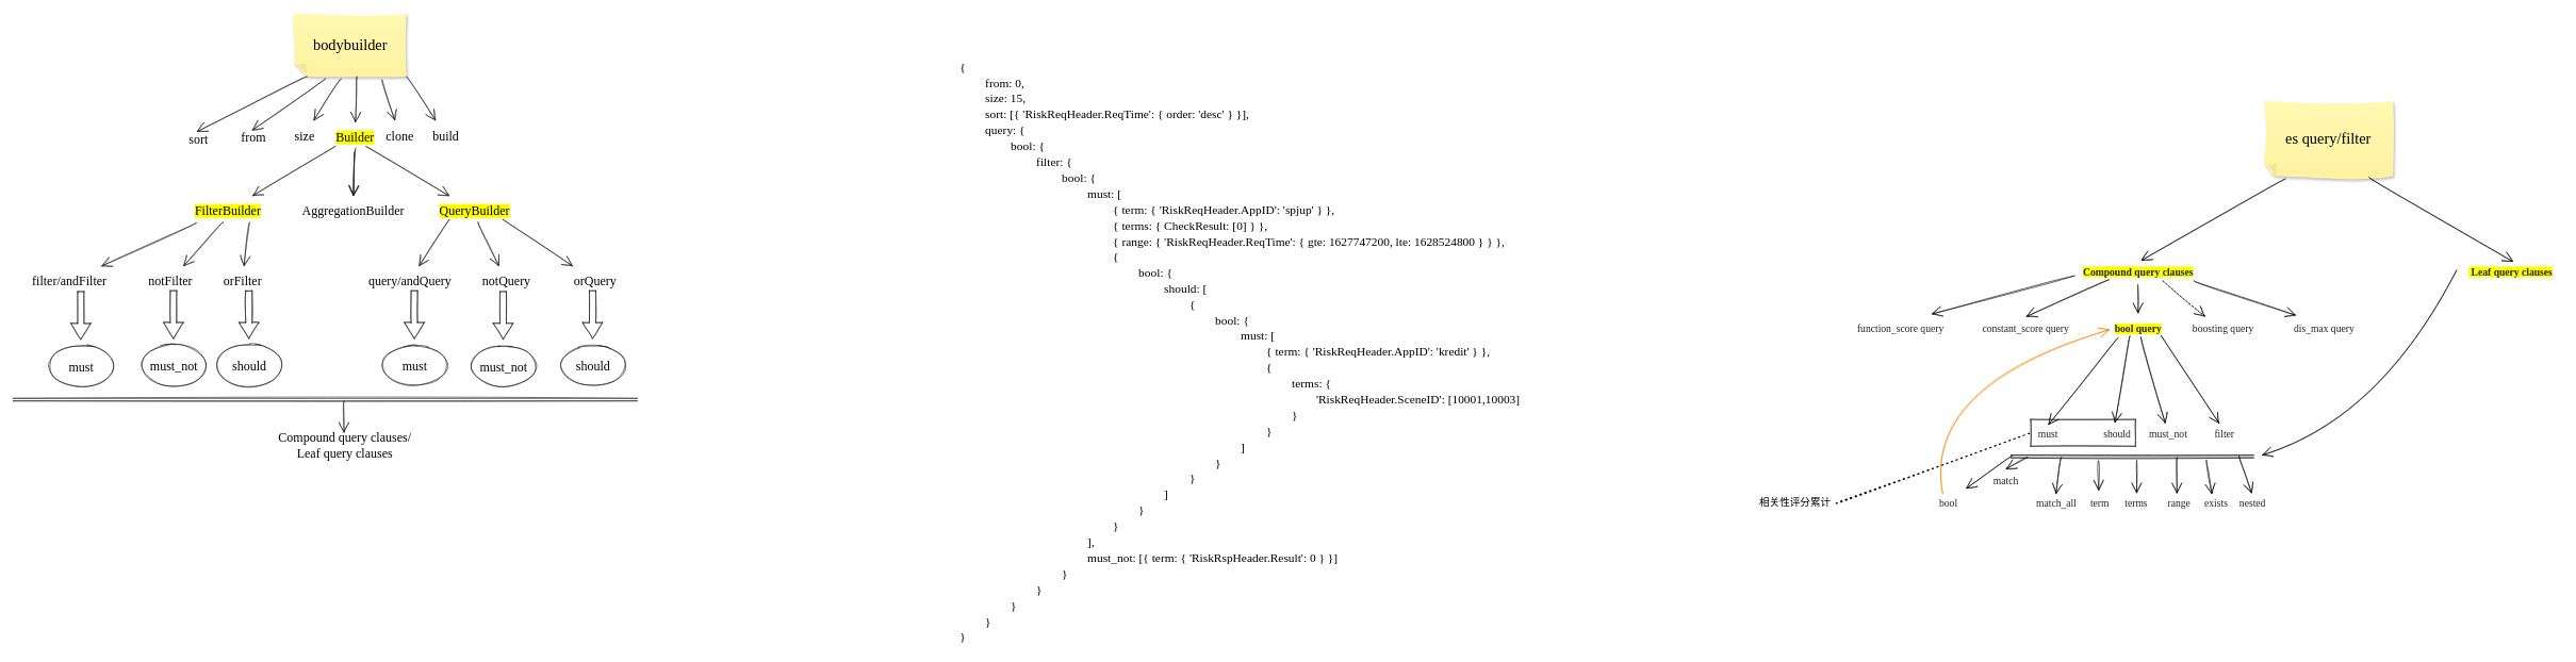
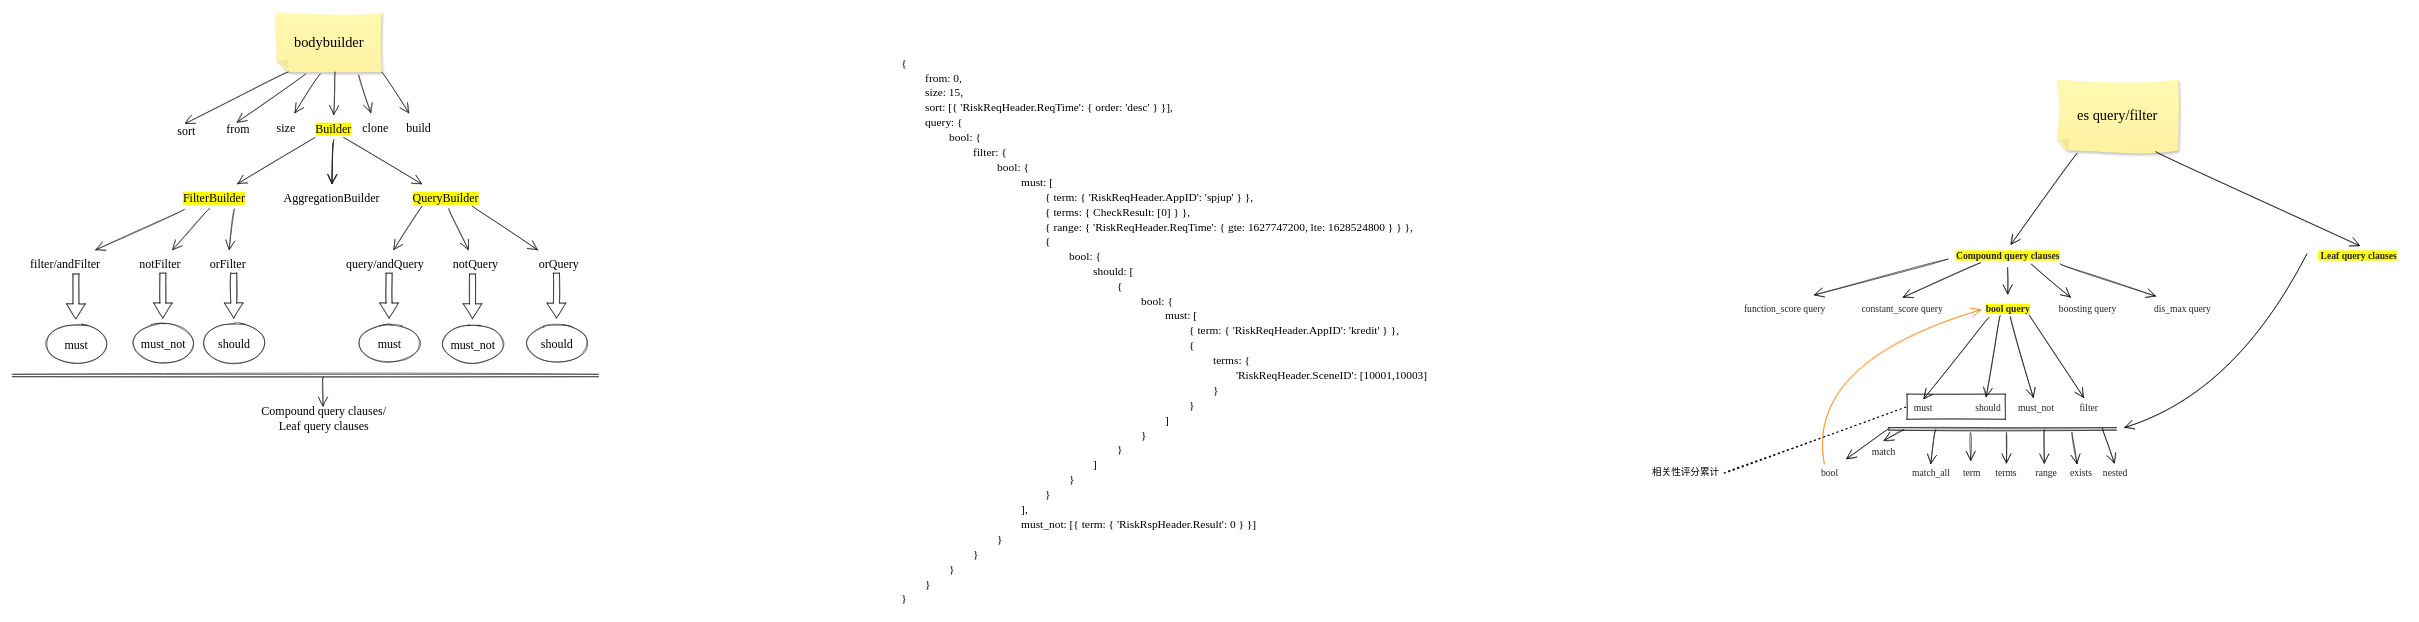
- <mxCell id="14" value="es query/filter" style="shape=note;whiteSpace=wrap;html=1;backgroundOutline=1;fontColor=#000000;darkOpacity=0.05;fillColor=#FFF9B2;strokeColor=none;fillStyle=solid;direction=west;gradientDirection=north;gradientColor=#FFF2A1;shadow=1;size=20;fontSize=24;pointerEvents=1;sketch=1;jiggle=2;hachureGap=4;fontFamily=Architects Daughter;fontSource=https%3A%2F%2Ffonts.googleapis.com%2Fcss%3Ffamily%3DArchitects%2BDaughter;" vertex="1" parent="1"><mxGeometry x="3543" y="157" width="202" height="118" as="geometry" /></mxCell>
+ <mxCell id="14" value="es query/filter" style="shape=note;whiteSpace=wrap;html=1;backgroundOutline=1;fontColor=#000000;darkOpacity=0.05;fillColor=#FFF9B2;strokeColor=none;fillStyle=solid;direction=west;gradientDirection=north;gradientColor=#FFF2A1;shadow=1;size=20;fontSize=24;pointerEvents=1;sketch=1;jiggle=2;hachureGap=4;fontFamily=Architects Daughter;fontSource=https%3A%2F%2Ffonts.googleapis.com%2Fcss%3Ffamily%3DArchitects%2BDaughter;" vertex="1" parent="1"><mxGeometry x="3428" y="132" width="202" height="118" as="geometry" /></mxCell>
- <mxCell id="6" value="" style="edgeStyle=none;curved=1;rounded=0;orthogonalLoop=1;jettySize=auto;html=1;endArrow=open;sourcePerimeterSpacing=8;targetPerimeterSpacing=8;fontSize=16;sketch=1;fontFamily=Architects Daughter;fontSource=https%3A%2F%2Ffonts.googleapis.com%2Fcss%3Ffamily%3DArchitects%2BDaughter;startSize=14;endSize=14;exitX=0.701;exitY=1.069;exitDx=0;exitDy=0;exitPerimeter=0;entryX=0.269;entryY=-0.069;entryDx=0;entryDy=0;entryPerimeter=0;dashed=1;" edge="1" parent="1" source="3" target="7"><mxGeometry width="120" relative="1" as="geometry"><mxPoint x="3390" y="464" as="sourcePoint" /><mxPoint x="3449" y="492" as="targetPoint" /><Array as="points" /></mxGeometry></mxCell>
+ <mxCell id="6" value="" style="edgeStyle=none;curved=1;rounded=0;orthogonalLoop=1;jettySize=auto;html=1;endArrow=open;sourcePerimeterSpacing=8;targetPerimeterSpacing=8;fontSize=16;sketch=1;fontFamily=Architects Daughter;fontSource=https%3A%2F%2Ffonts.googleapis.com%2Fcss%3Ffamily%3DArchitects%2BDaughter;startSize=14;endSize=14;exitX=0.701;exitY=1.069;exitDx=0;exitDy=0;exitPerimeter=0;entryX=0.269;entryY=-0.069;entryDx=0;entryDy=0;entryPerimeter=0;" edge="1" parent="1" source="3" target="7"><mxGeometry width="120" relative="1" as="geometry"><mxPoint x="3390" y="464" as="sourcePoint" /><mxPoint x="3449" y="492" as="targetPoint" /><Array as="points" /></mxGeometry></mxCell>
